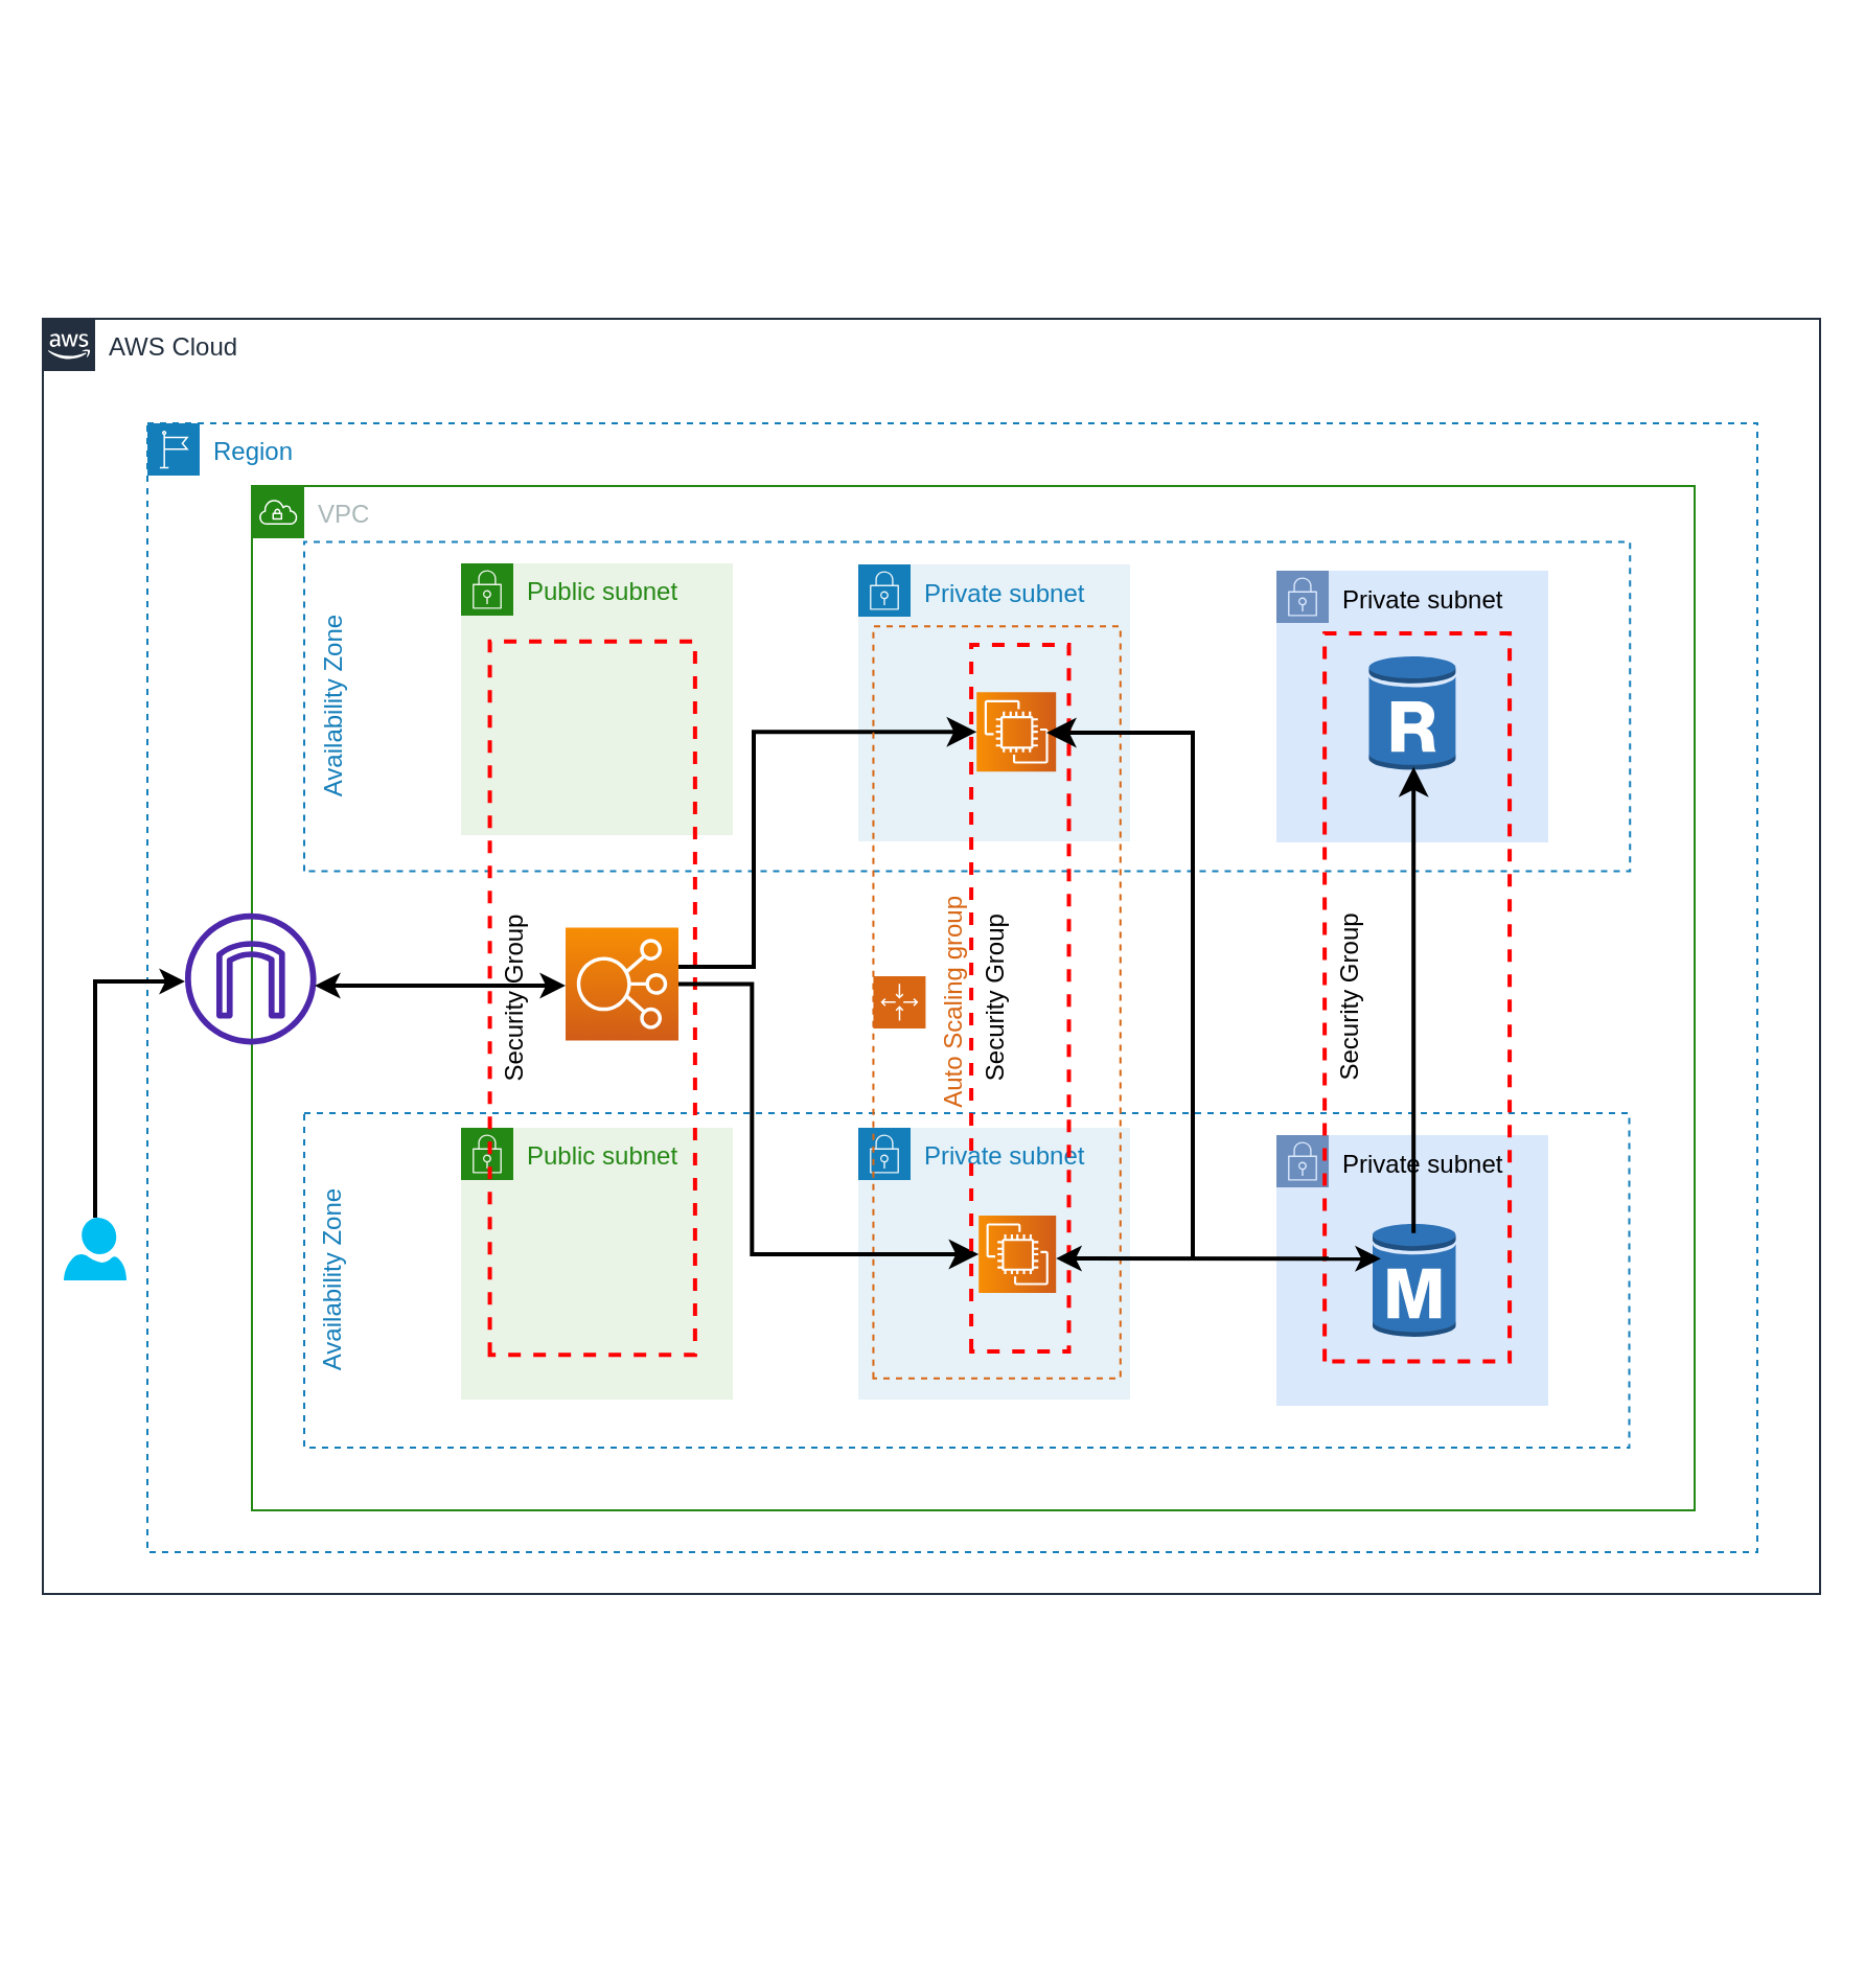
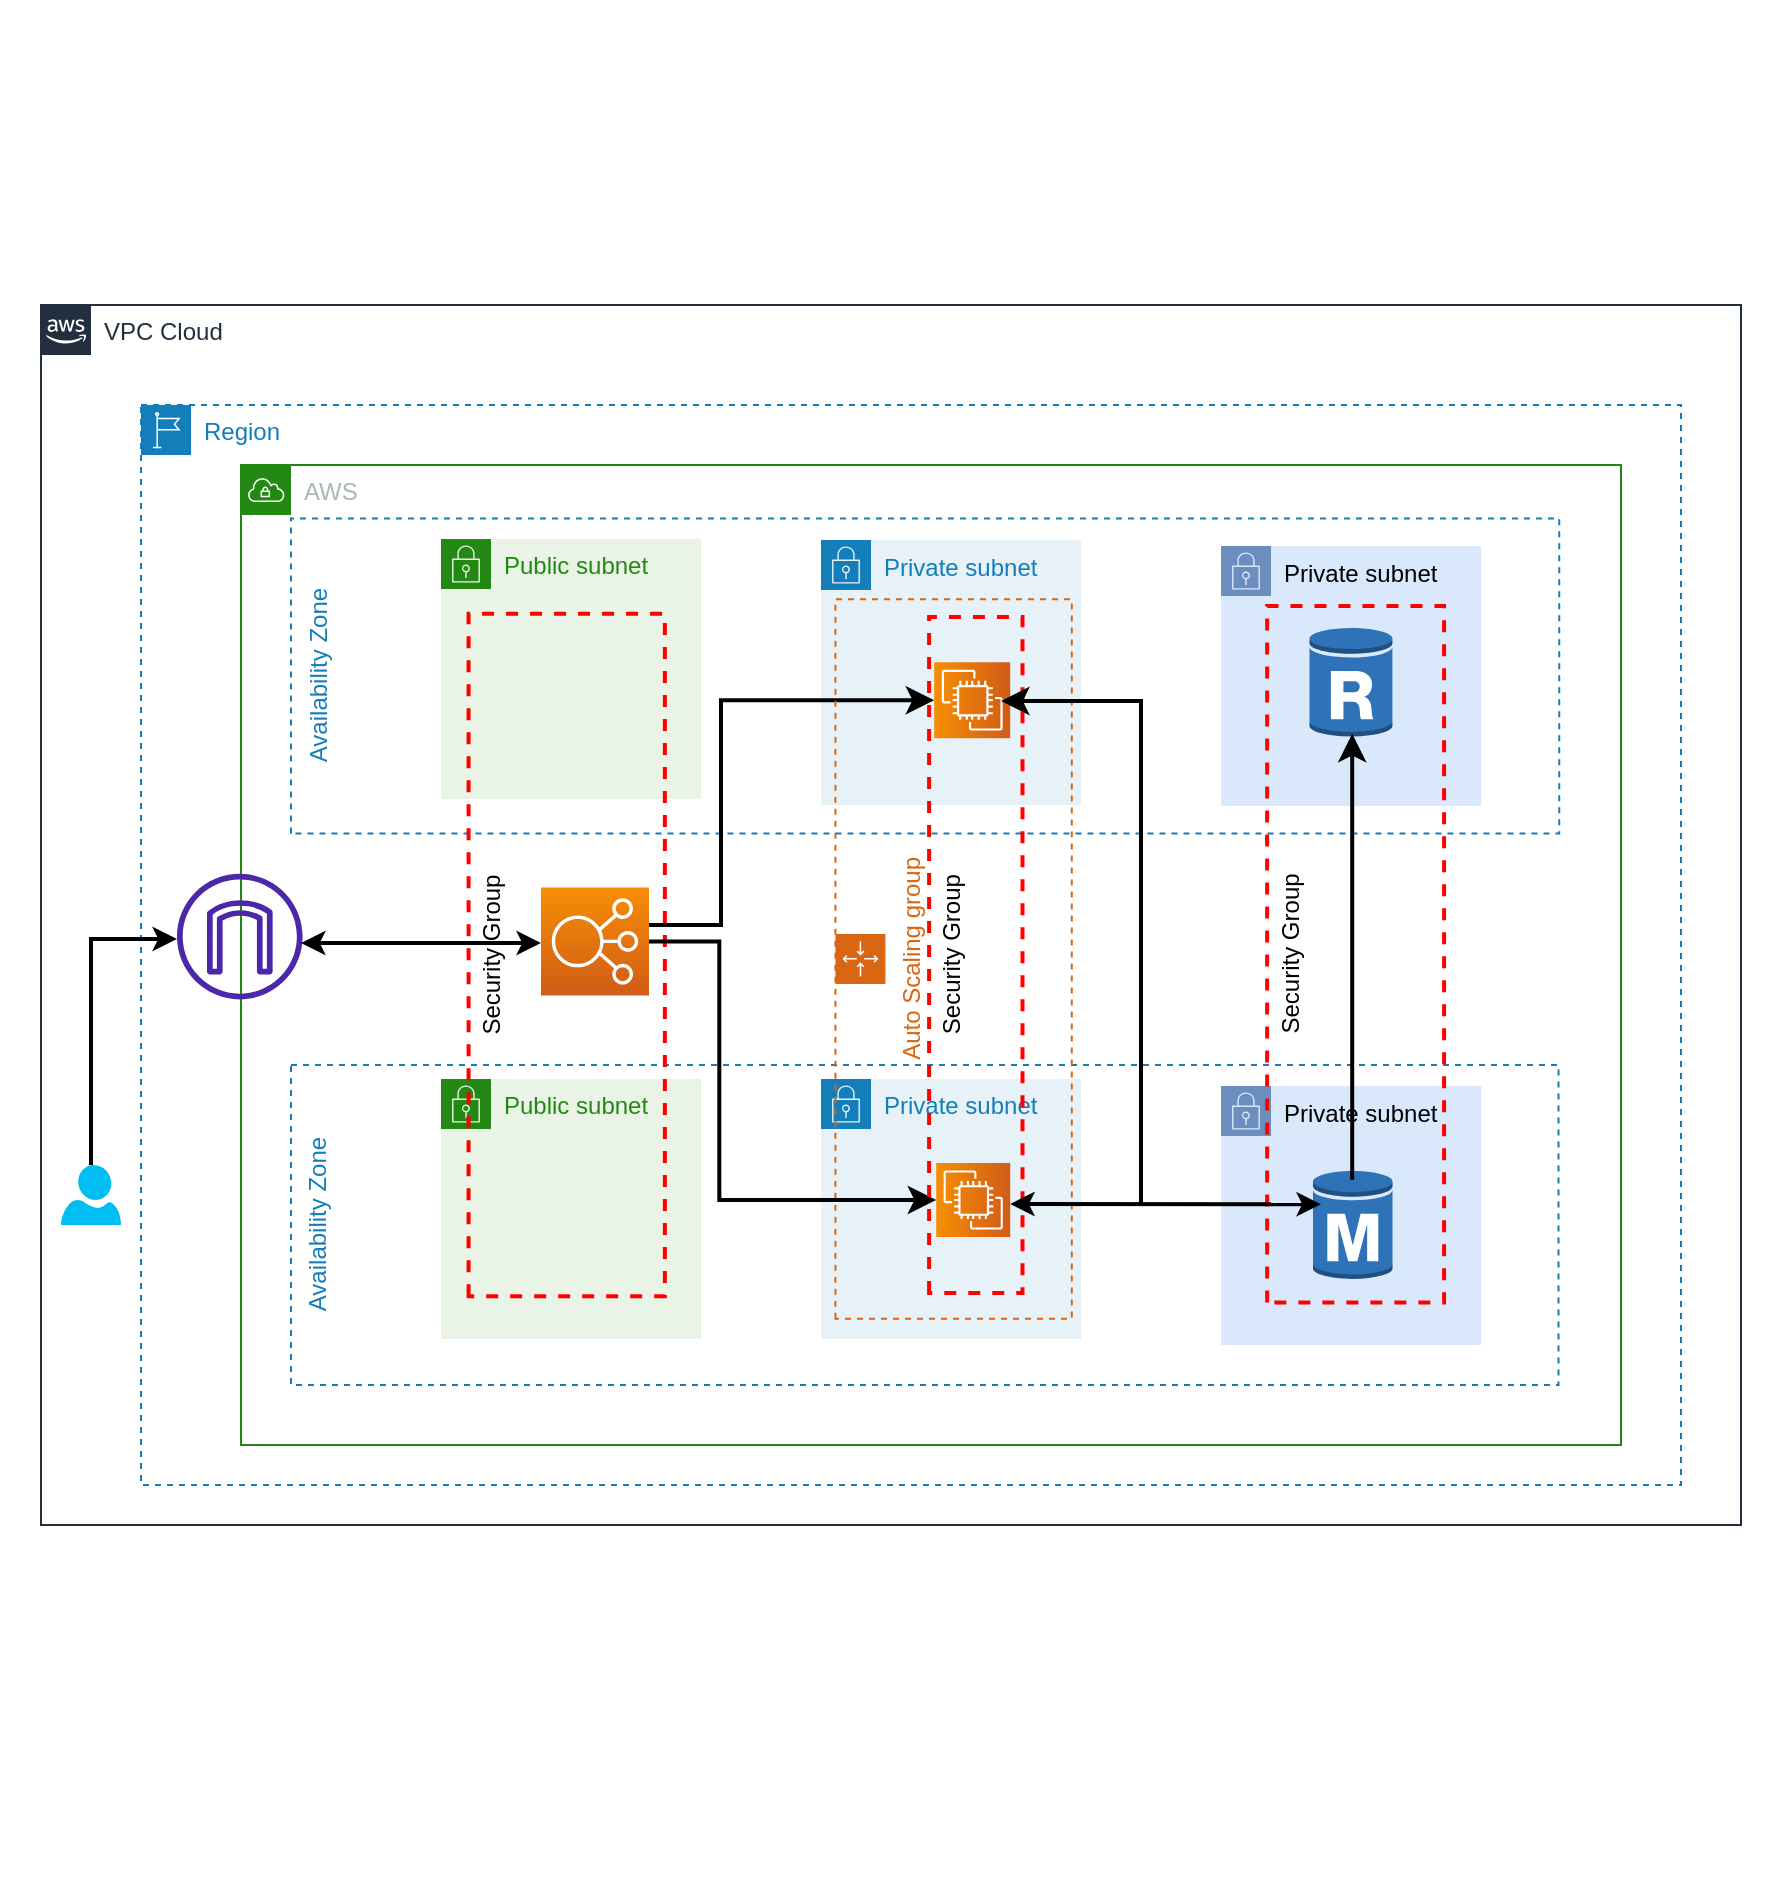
- <mxCell id="2" value="AWS Cloud" style="points=[[0,0],[0.25,0],[0.5,0],[0.75,0],[1,0],[1,0.25],[1,0.5],[1,0.75],[1,1],[0.75,1],[0.5,1],[0.25,1],[0,1],[0,0.75],[0,0.5],[0,0.25]];outlineConnect=0;gradientColor=none;html=1;whiteSpace=wrap;fontSize=12;fontStyle=0;container=1;pointerEvents=0;collapsible=0;recursiveResize=0;shape=mxgraph.aws4.group;grIcon=mxgraph.aws4.group_aws_cloud_alt;strokeColor=#232F3E;fillColor=none;verticalAlign=top;align=left;spacingLeft=30;fontColor=#232F3E;dashed=0;" parent="1" vertex="1"><mxGeometry y="152" width="850" height="610" as="geometry" x="20" /></mxCell>
+ <mxCell id="2" value="VPC Cloud" style="points=[[0,0],[0.25,0],[0.5,0],[0.75,0],[1,0],[1,0.25],[1,0.5],[1,0.75],[1,1],[0.75,1],[0.5,1],[0.25,1],[0,1],[0,0.75],[0,0.5],[0,0.25]];outlineConnect=0;gradientColor=none;html=1;whiteSpace=wrap;fontSize=12;fontStyle=0;container=1;pointerEvents=0;collapsible=0;recursiveResize=0;shape=mxgraph.aws4.group;grIcon=mxgraph.aws4.group_aws_cloud_alt;strokeColor=#232F3E;fillColor=none;verticalAlign=top;align=left;spacingLeft=30;fontColor=#232F3E;dashed=0;" parent="1" vertex="1"><mxGeometry y="152" width="850" height="610" as="geometry" x="20" /></mxCell>
- <mxCell id="5" value="VPC" style="points=[[0,0],[0.25,0],[0.5,0],[0.75,0],[1,0],[1,0.25],[1,0.5],[1,0.75],[1,1],[0.75,1],[0.5,1],[0.25,1],[0,1],[0,0.75],[0,0.5],[0,0.25]];outlineConnect=0;gradientColor=none;html=1;whiteSpace=wrap;fontSize=12;fontStyle=0;container=1;pointerEvents=0;collapsible=0;recursiveResize=0;shape=mxgraph.aws4.group;grIcon=mxgraph.aws4.group_vpc;strokeColor=#248814;fillColor=none;verticalAlign=top;align=left;spacingLeft=30;fontColor=#AAB7B8;dashed=0;" parent="1" vertex="1"><mxGeometry x="120" y="232" width="690" height="490" as="geometry" /></mxCell>
+ <mxCell id="5" value="AWS" style="points=[[0,0],[0.25,0],[0.5,0],[0.75,0],[1,0],[1,0.25],[1,0.5],[1,0.75],[1,1],[0.75,1],[0.5,1],[0.25,1],[0,1],[0,0.75],[0,0.5],[0,0.25]];outlineConnect=0;gradientColor=none;html=1;whiteSpace=wrap;fontSize=12;fontStyle=0;container=1;pointerEvents=0;collapsible=0;recursiveResize=0;shape=mxgraph.aws4.group;grIcon=mxgraph.aws4.group_vpc;strokeColor=#248814;fillColor=none;verticalAlign=top;align=left;spacingLeft=30;fontColor=#AAB7B8;dashed=0;" parent="1" vertex="1"><mxGeometry x="120" y="232" width="690" height="490" as="geometry" /></mxCell>
